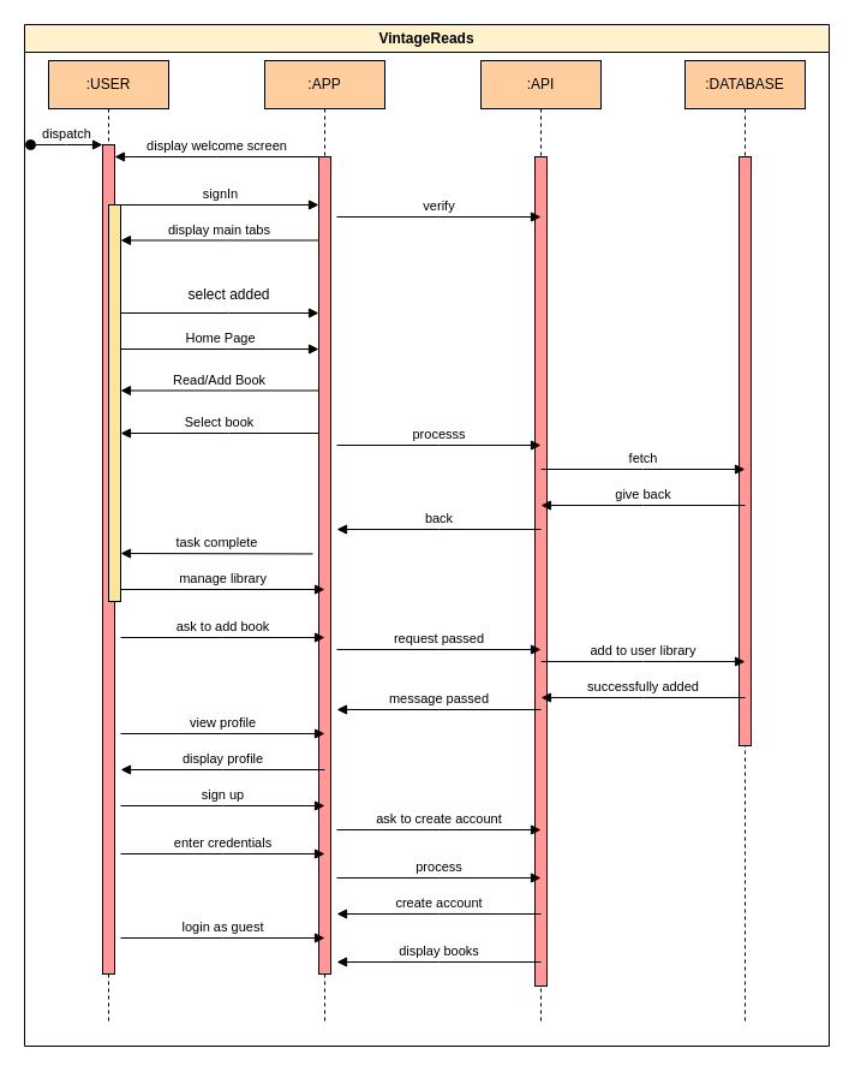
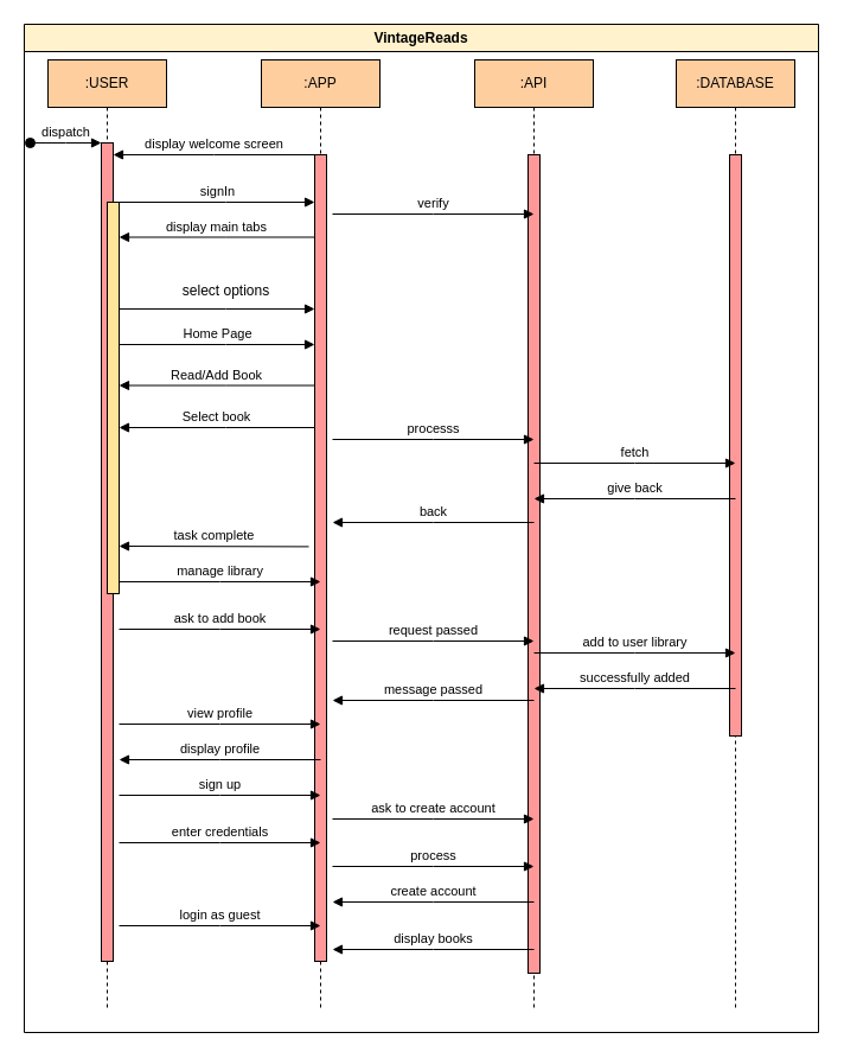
- <mxCell id="13" value="select added" style="text;html=1;align=center;verticalAlign=middle;resizable=0;points=[];autosize=1;strokeColor=none;fillColor=none;" vertex="1" parent="1"><mxGeometry x="140" y="230" width="100" height="30" as="geometry" /></mxCell>
+ <mxCell id="13" value="select options" style="text;html=1;align=center;verticalAlign=middle;resizable=0;points=[];autosize=1;strokeColor=none;fillColor=none;" vertex="1" parent="1"><mxGeometry x="140" y="230" width="100" height="30" as="geometry" /></mxCell>
